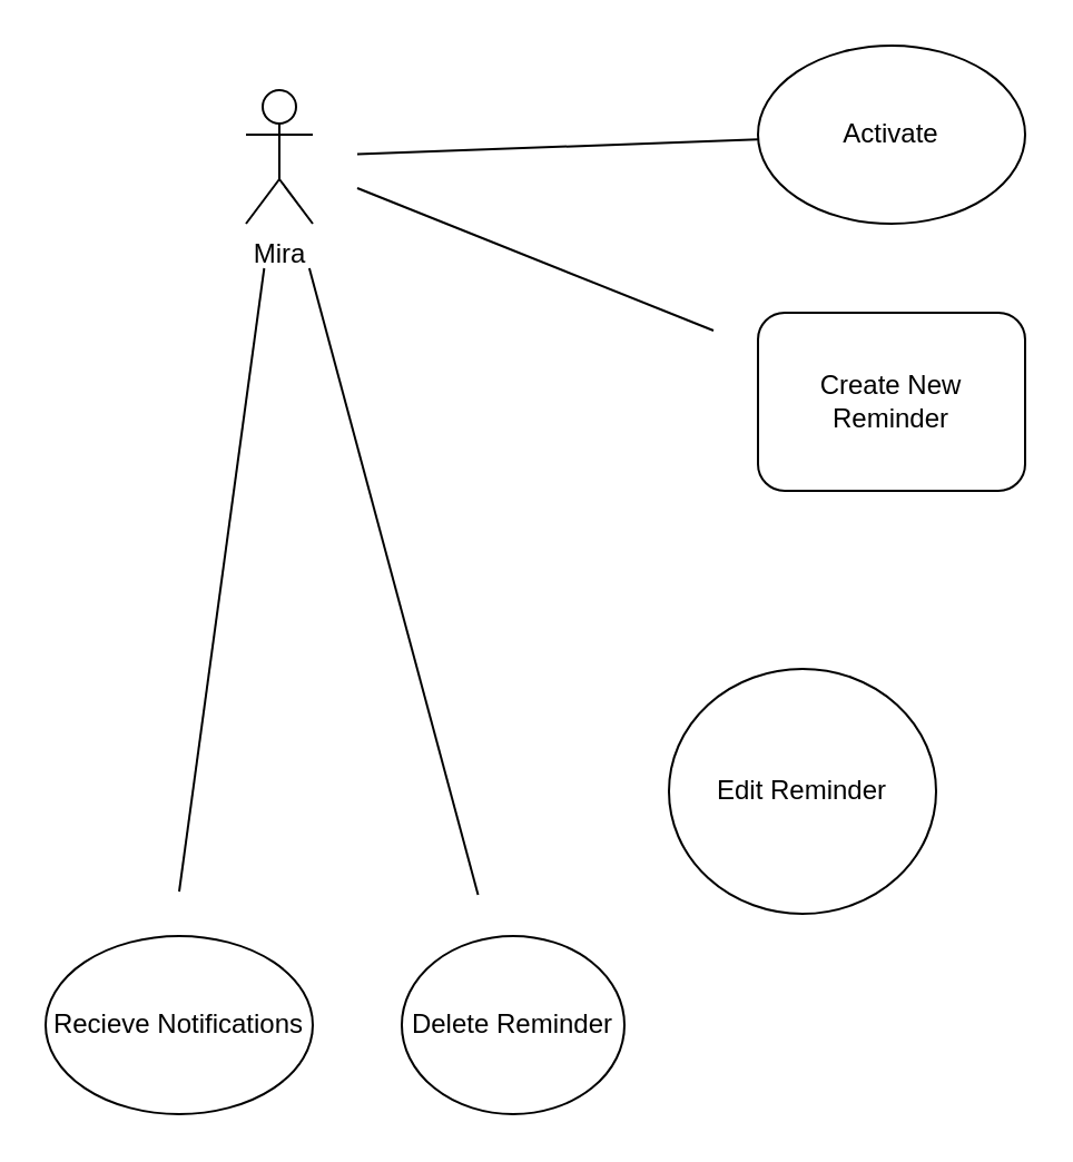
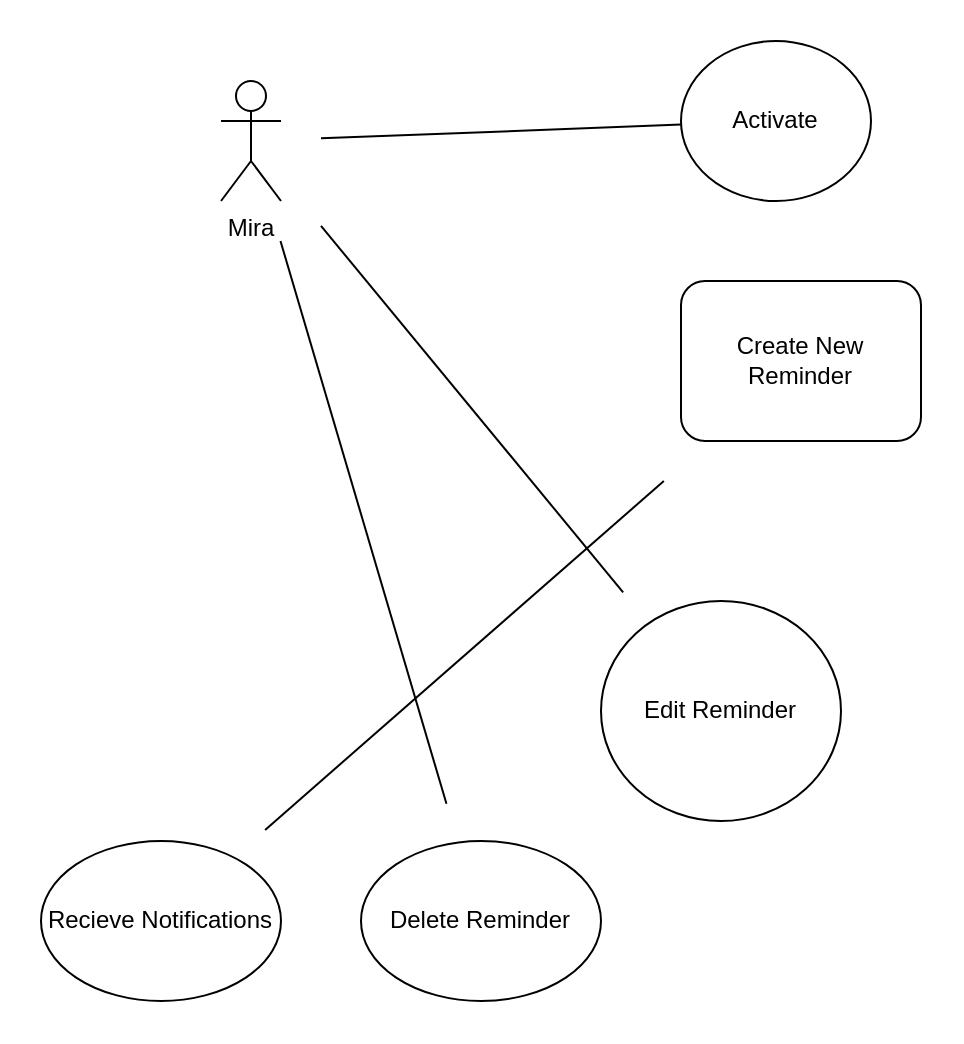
- <mxCell id="11" value="Activate" style="ellipse;whiteSpace=wrap;html=1;" vertex="1" parent="1"><mxGeometry x="340" y="20" width="120" height="80" as="geometry" /></mxCell>
+ <mxCell id="11" value="Activate" style="ellipse;whiteSpace=wrap;html=1;" vertex="1" parent="1"><mxGeometry x="340" y="20" width="95" height="80" as="geometry" /></mxCell>
- <mxCell id="7" style="edgeStyle=none;rounded=0;orthogonalLoop=1;jettySize=auto;html=1;endArrow=none;endFill=0;" edge="1" parent="1" source="8" target="6"><mxGeometry relative="1" as="geometry" /></mxCell>
+ <mxCell id="7" style="edgeStyle=none;rounded=0;orthogonalLoop=1;jettySize=auto;html=1;endArrow=none;endFill=0;" edge="1" parent="1" source="8" target="12"><mxGeometry relative="1" as="geometry" /></mxCell>
+ <mxCell id="2" style="edgeStyle=none;rounded=0;orthogonalLoop=1;jettySize=auto;html=1;endArrow=none;endFill=0;" edge="1" parent="1" source="6" target="9"><mxGeometry relative="1" as="geometry" /></mxCell>
- <mxCell id="5" style="edgeStyle=none;rounded=0;orthogonalLoop=1;jettySize=auto;html=1;entryX=0.5;entryY=0;entryDx=0;entryDy=0;endArrow=none;endFill=0;" edge="1" parent="1" source="6" target="12"><mxGeometry relative="1" as="geometry" /></mxCell>
- <mxCell id="10" value="Delete Reminder" style="ellipse;whiteSpace=wrap;html=1;perimeterSpacing=20;" vertex="1" parent="1"><mxGeometry x="180" y="420" width="100" height="80" as="geometry" /></mxCell>
+ <mxCell id="10" value="Delete Reminder" style="ellipse;whiteSpace=wrap;html=1;perimeterSpacing=20;" vertex="1" parent="1"><mxGeometry x="180" y="420" width="120" height="80" as="geometry" /></mxCell>
